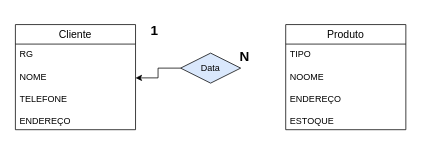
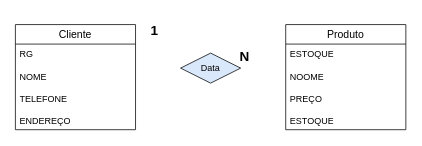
- <mxCell id="7" value="TIPO" style="text;strokeColor=none;fillColor=none;spacingLeft=4;spacingRight=4;overflow=hidden;rotatable=0;points=[[0,0.5],[1,0.5]];portConstraint=eastwest;fontSize=12;whiteSpace=wrap;html=1;" vertex="1" parent="6"><mxGeometry y="26" width="160" height="30" as="geometry" /></mxCell>
+ <mxCell id="7" value="ESTOQUE" style="text;strokeColor=none;fillColor=none;spacingLeft=4;spacingRight=4;overflow=hidden;rotatable=0;points=[[0,0.5],[1,0.5]];portConstraint=eastwest;fontSize=12;whiteSpace=wrap;html=1;" vertex="1" parent="6"><mxGeometry y="26" width="160" height="30" as="geometry" /></mxCell>
- <mxCell id="10" value="" style="edgeStyle=orthogonalEdgeStyle;rounded=0;orthogonalLoop=1;jettySize=auto;html=1;" edge="1" parent="1" source="11" target="4"><mxGeometry relative="1" as="geometry" /></mxCell>
- <mxCell id="9" value="&lt;div&gt;ENDEREÇO&lt;/div&gt;&lt;div&gt;&lt;br&gt;&lt;/div&gt;&lt;div&gt;ESTOQUE&lt;br&gt;&lt;/div&gt;" style="text;strokeColor=none;fillColor=none;spacingLeft=4;spacingRight=4;overflow=hidden;rotatable=0;points=[[0,0.5],[1,0.5]];portConstraint=eastwest;fontSize=12;whiteSpace=wrap;html=1;" vertex="1" parent="6"><mxGeometry y="86" width="160" height="54" as="geometry" /></mxCell>
+ <mxCell id="9" value="&lt;div&gt;PREÇO&lt;/div&gt;&lt;div&gt;&lt;br&gt;&lt;/div&gt;&lt;div&gt;ESTOQUE&lt;br&gt;&lt;/div&gt;" style="text;strokeColor=none;fillColor=none;spacingLeft=4;spacingRight=4;overflow=hidden;rotatable=0;points=[[0,0.5],[1,0.5]];portConstraint=eastwest;fontSize=12;whiteSpace=wrap;html=1;" vertex="1" parent="6"><mxGeometry y="86" width="160" height="54" as="geometry" /></mxCell>
